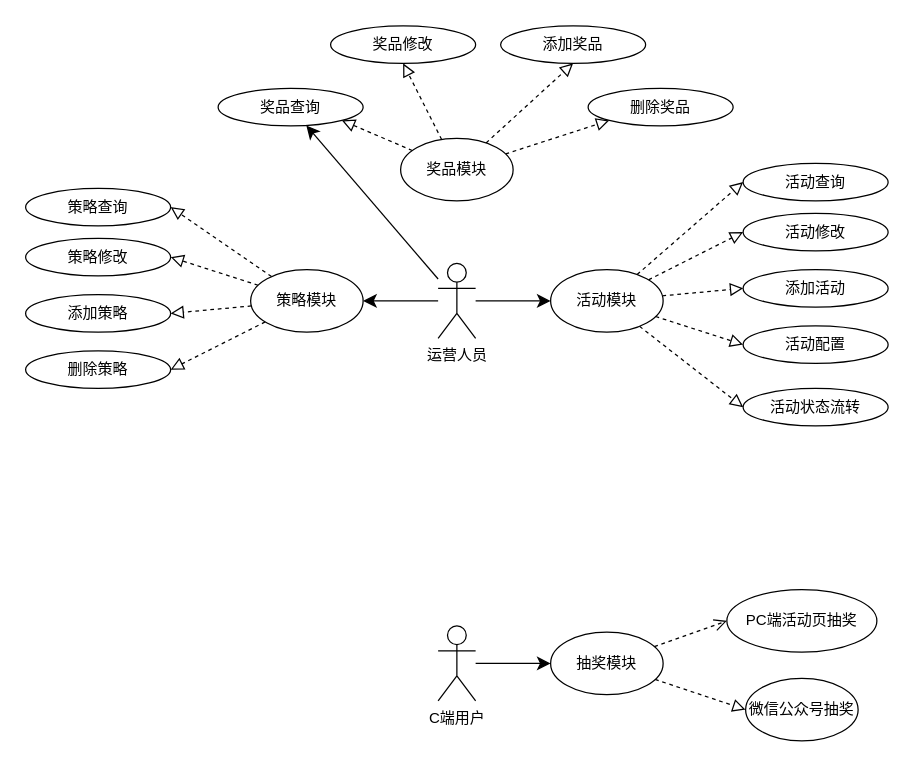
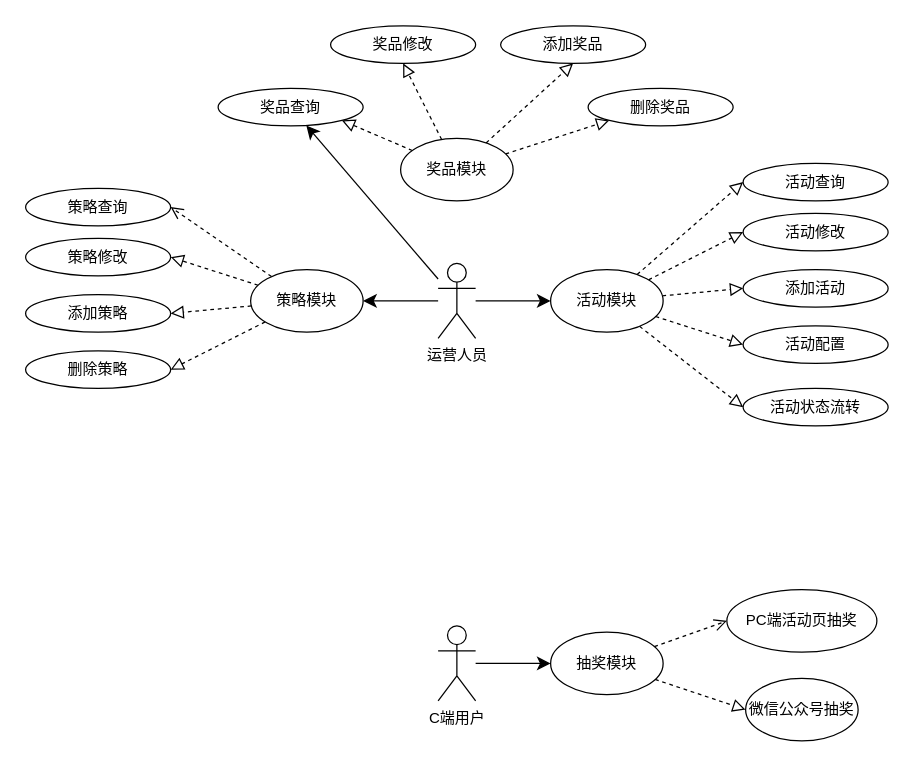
- <mxCell id="17" style="edgeStyle=none;rounded=0;orthogonalLoop=1;jettySize=auto;html=1;entryX=1;entryY=0.5;entryDx=0;entryDy=0;dashed=1;endArrow=block;endFill=0;endSize=8;" edge="1" parent="1" source="21" target="22"><mxGeometry relative="1" as="geometry" /></mxCell>
+ <mxCell id="17" style="edgeStyle=none;rounded=0;orthogonalLoop=1;jettySize=auto;html=1;entryX=1;entryY=0.5;entryDx=0;entryDy=0;dashed=1;endArrow=open;endFill=0;endSize=8;" edge="1" parent="1" source="21" target="22"><mxGeometry relative="1" as="geometry" /></mxCell>
